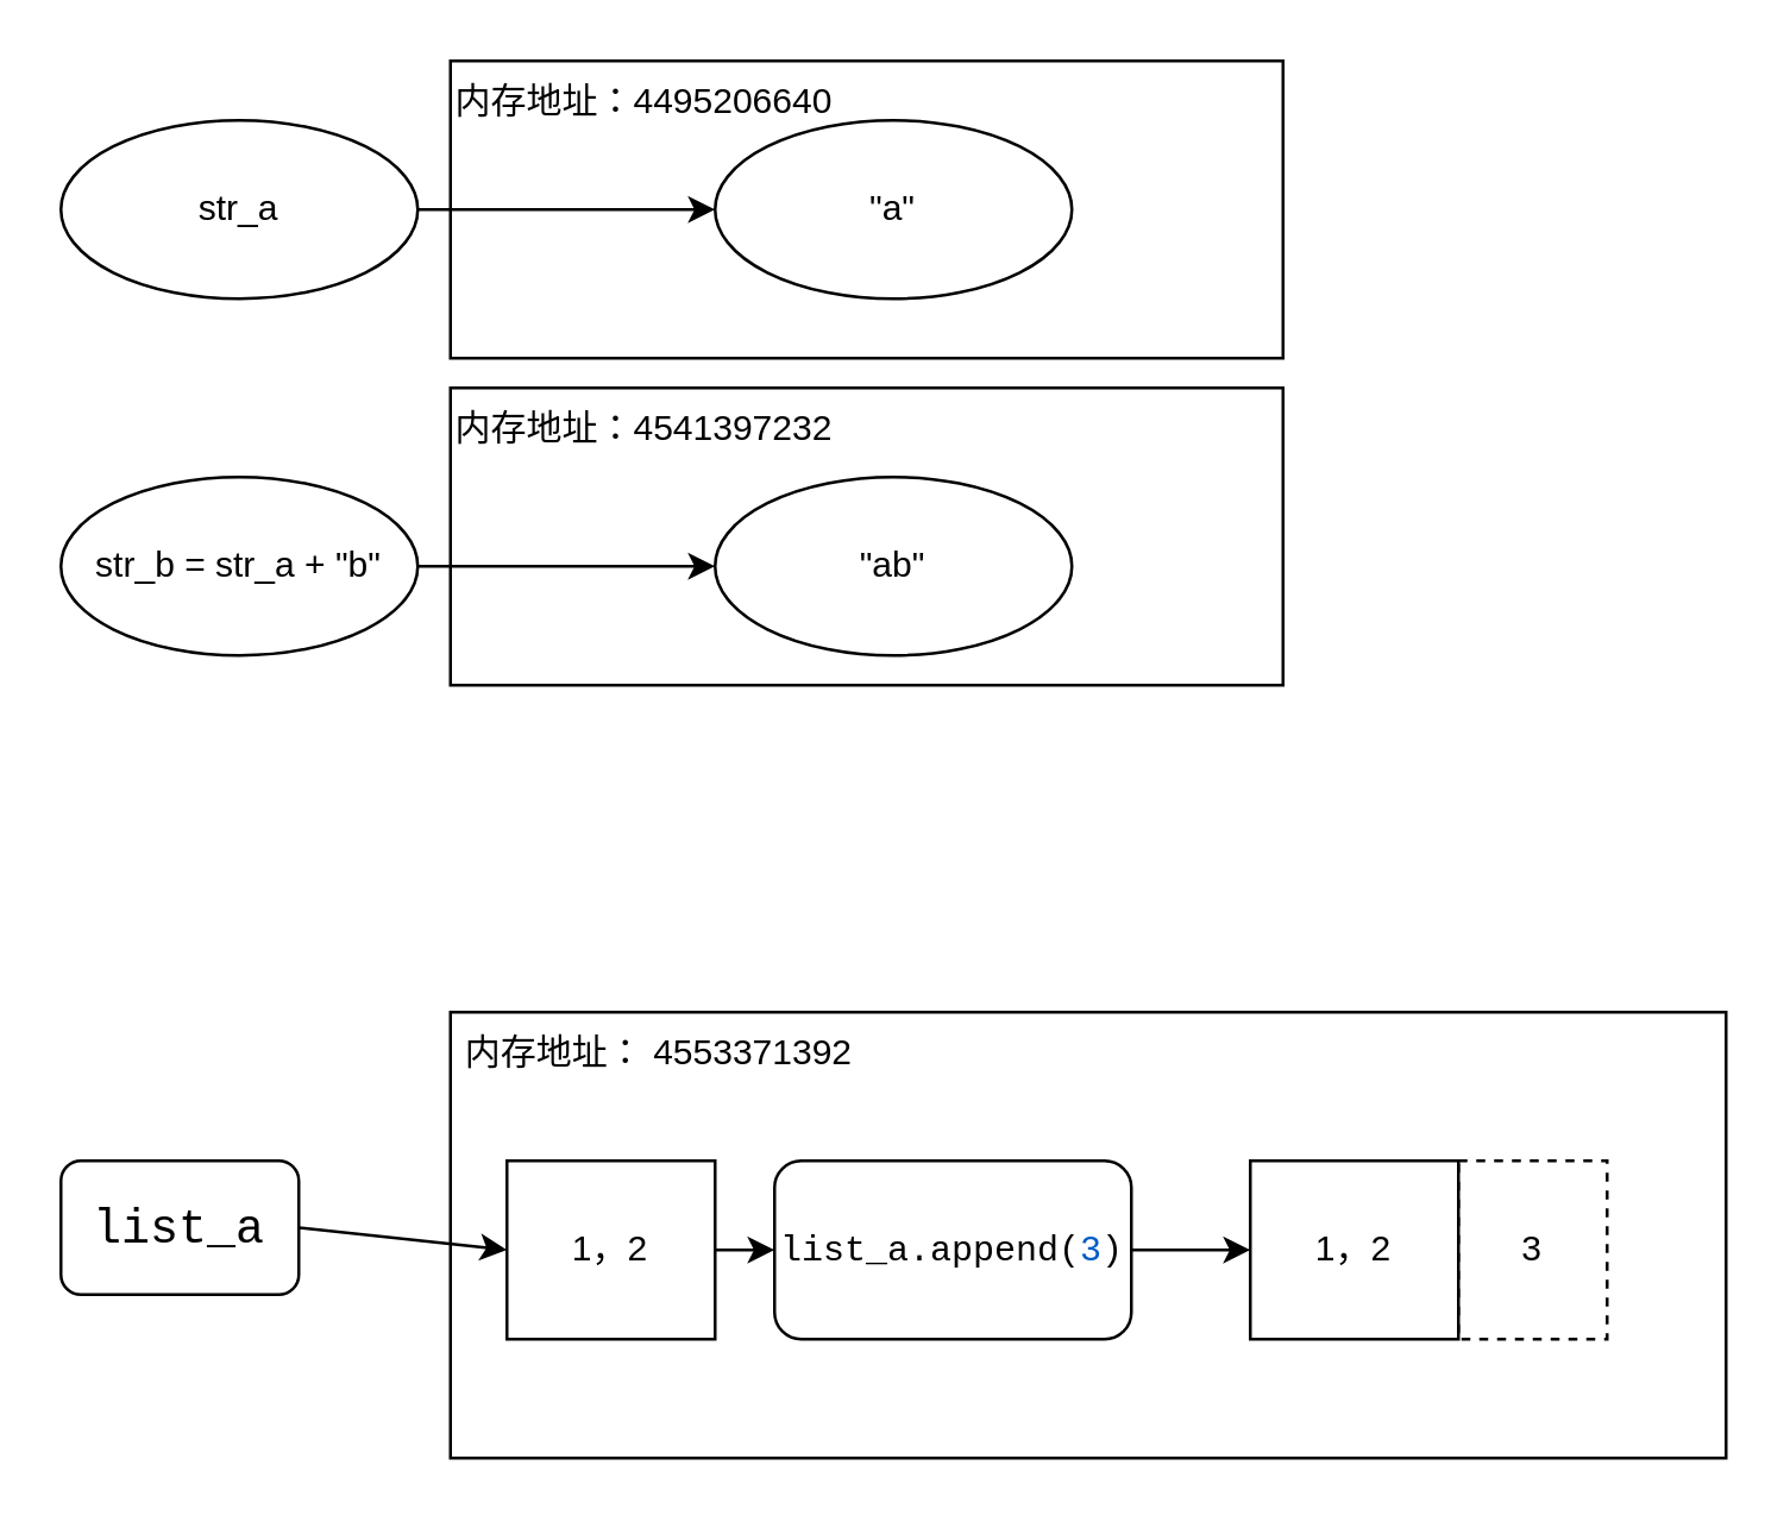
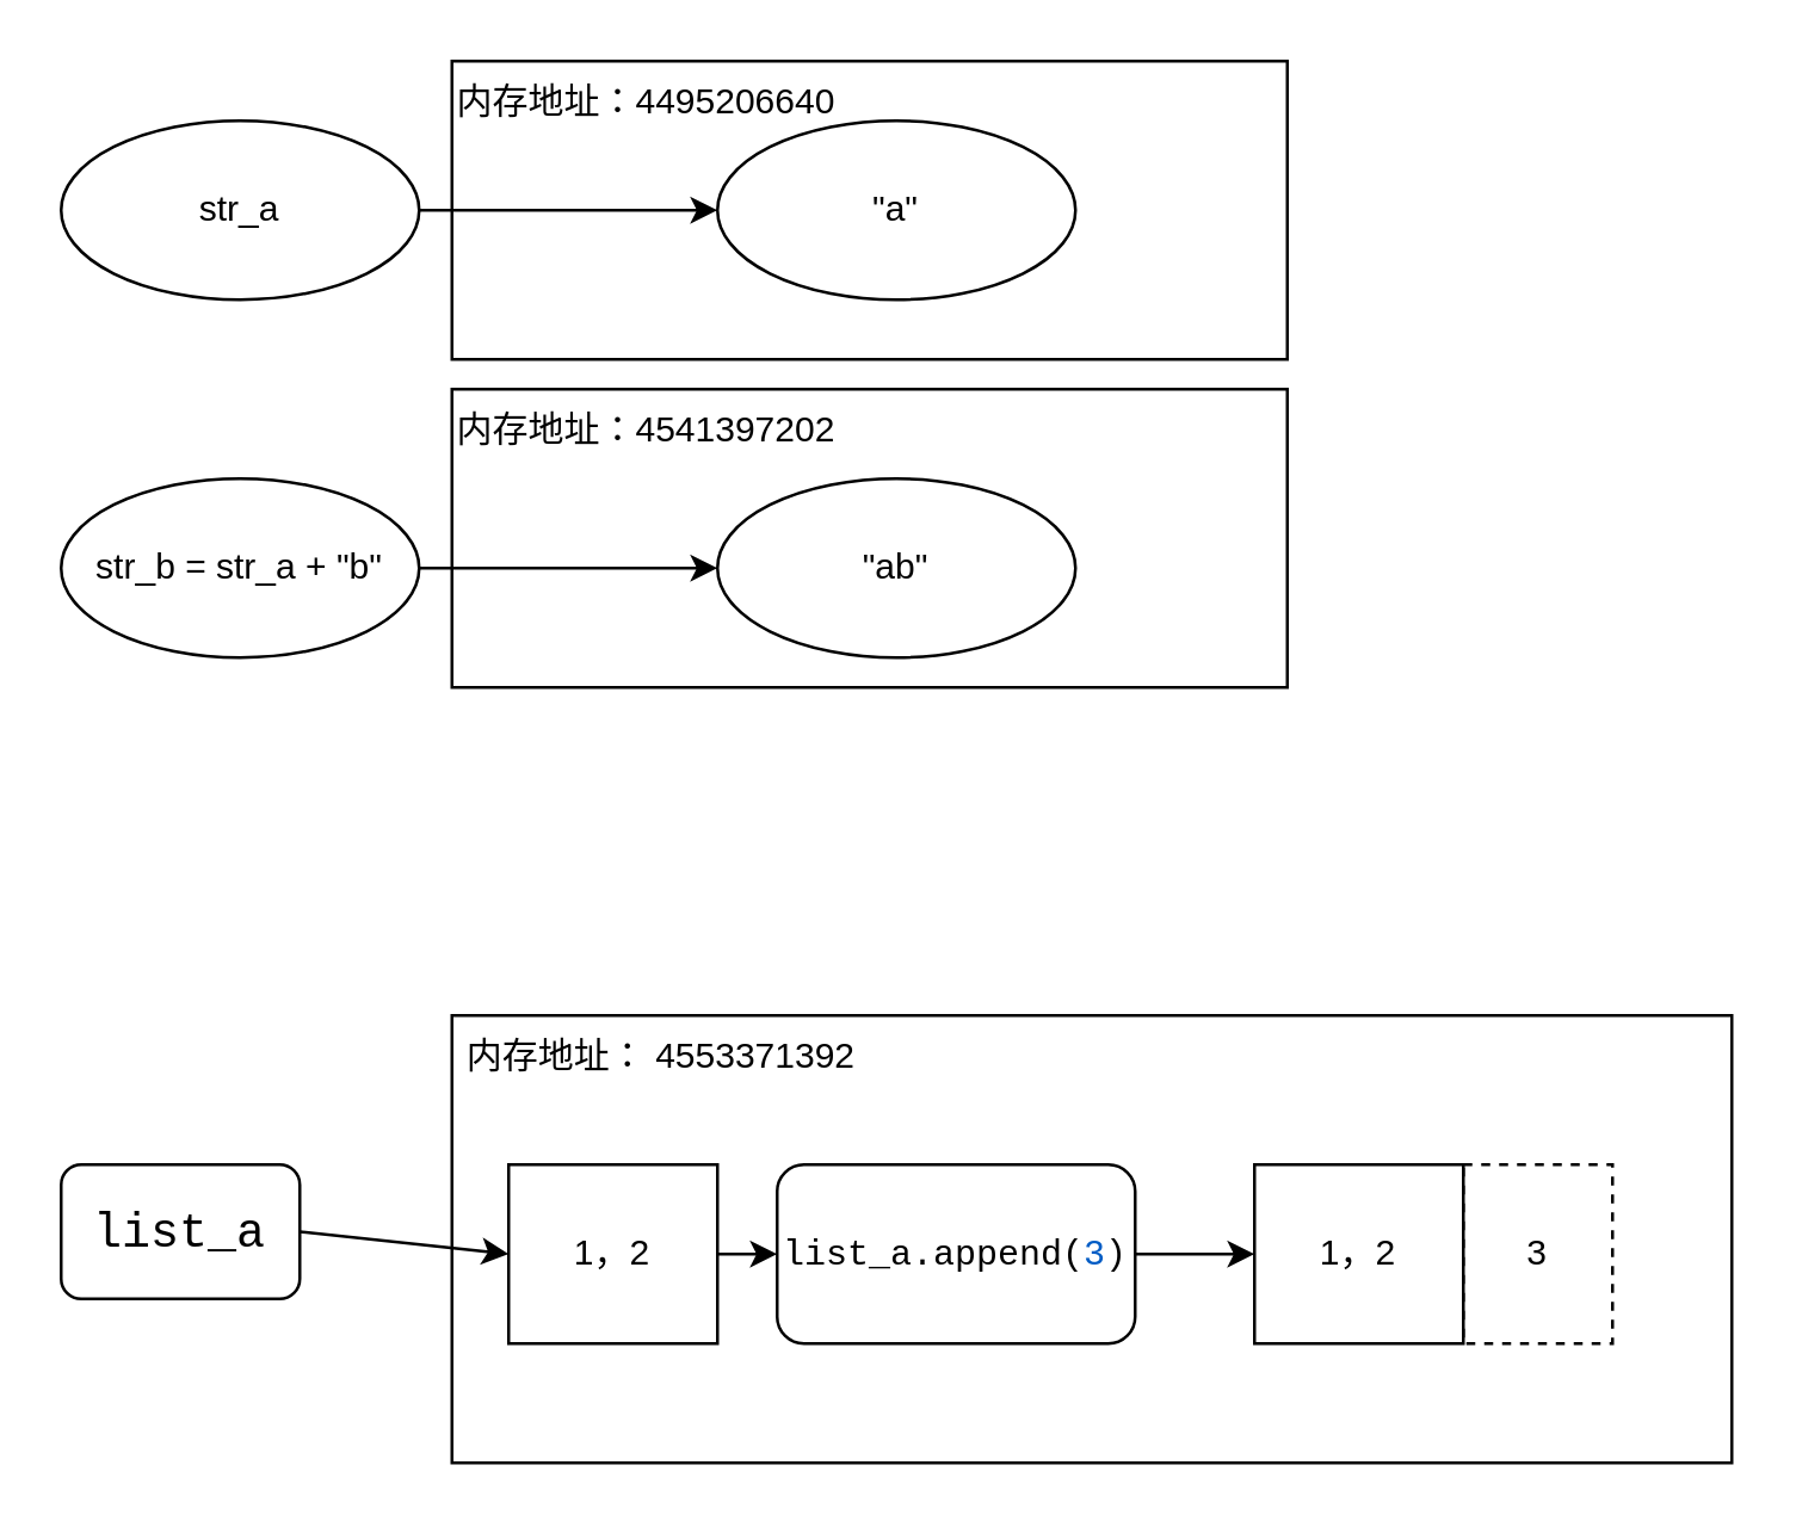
- <mxCell id="3" value="内存地址：4541397232" style="whiteSpace=wrap;html=1;align=left;verticalAlign=top;" vertex="1" parent="1"><mxGeometry x="151" y="130" width="280" height="100" as="geometry" /></mxCell>
+ <mxCell id="3" value="内存地址：4541397202" style="whiteSpace=wrap;html=1;align=left;verticalAlign=top;" vertex="1" parent="1"><mxGeometry x="151" y="130" width="280" height="100" as="geometry" /></mxCell>
